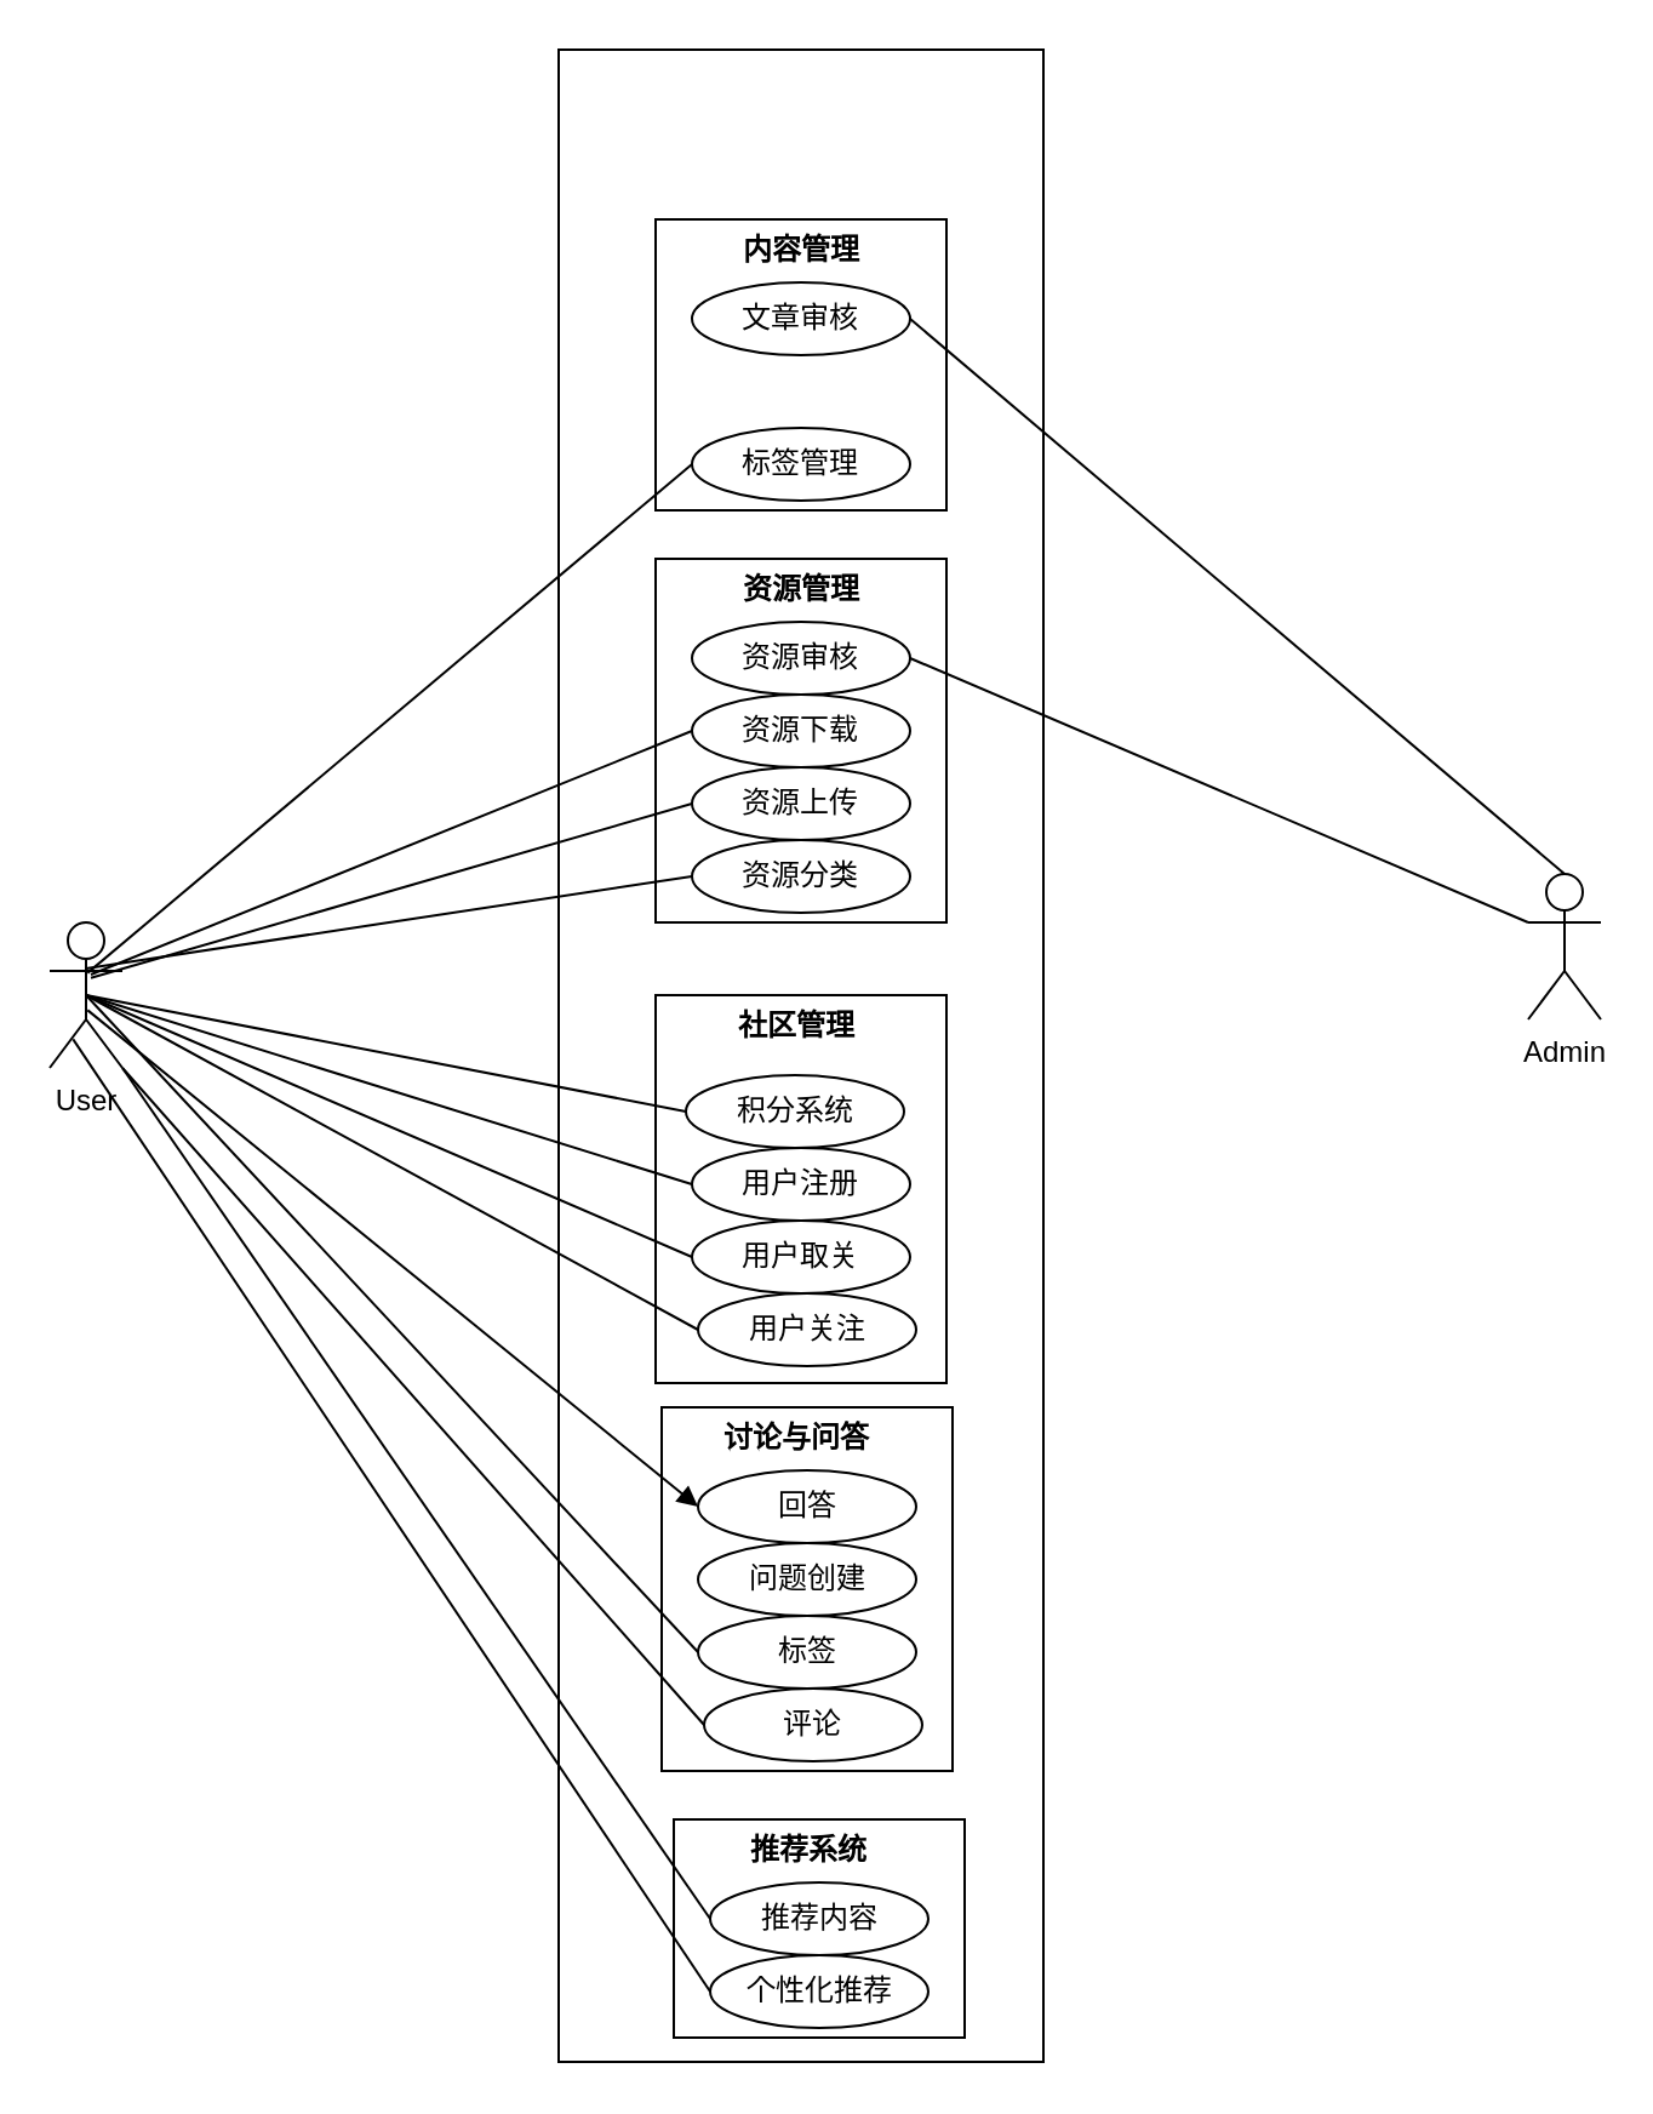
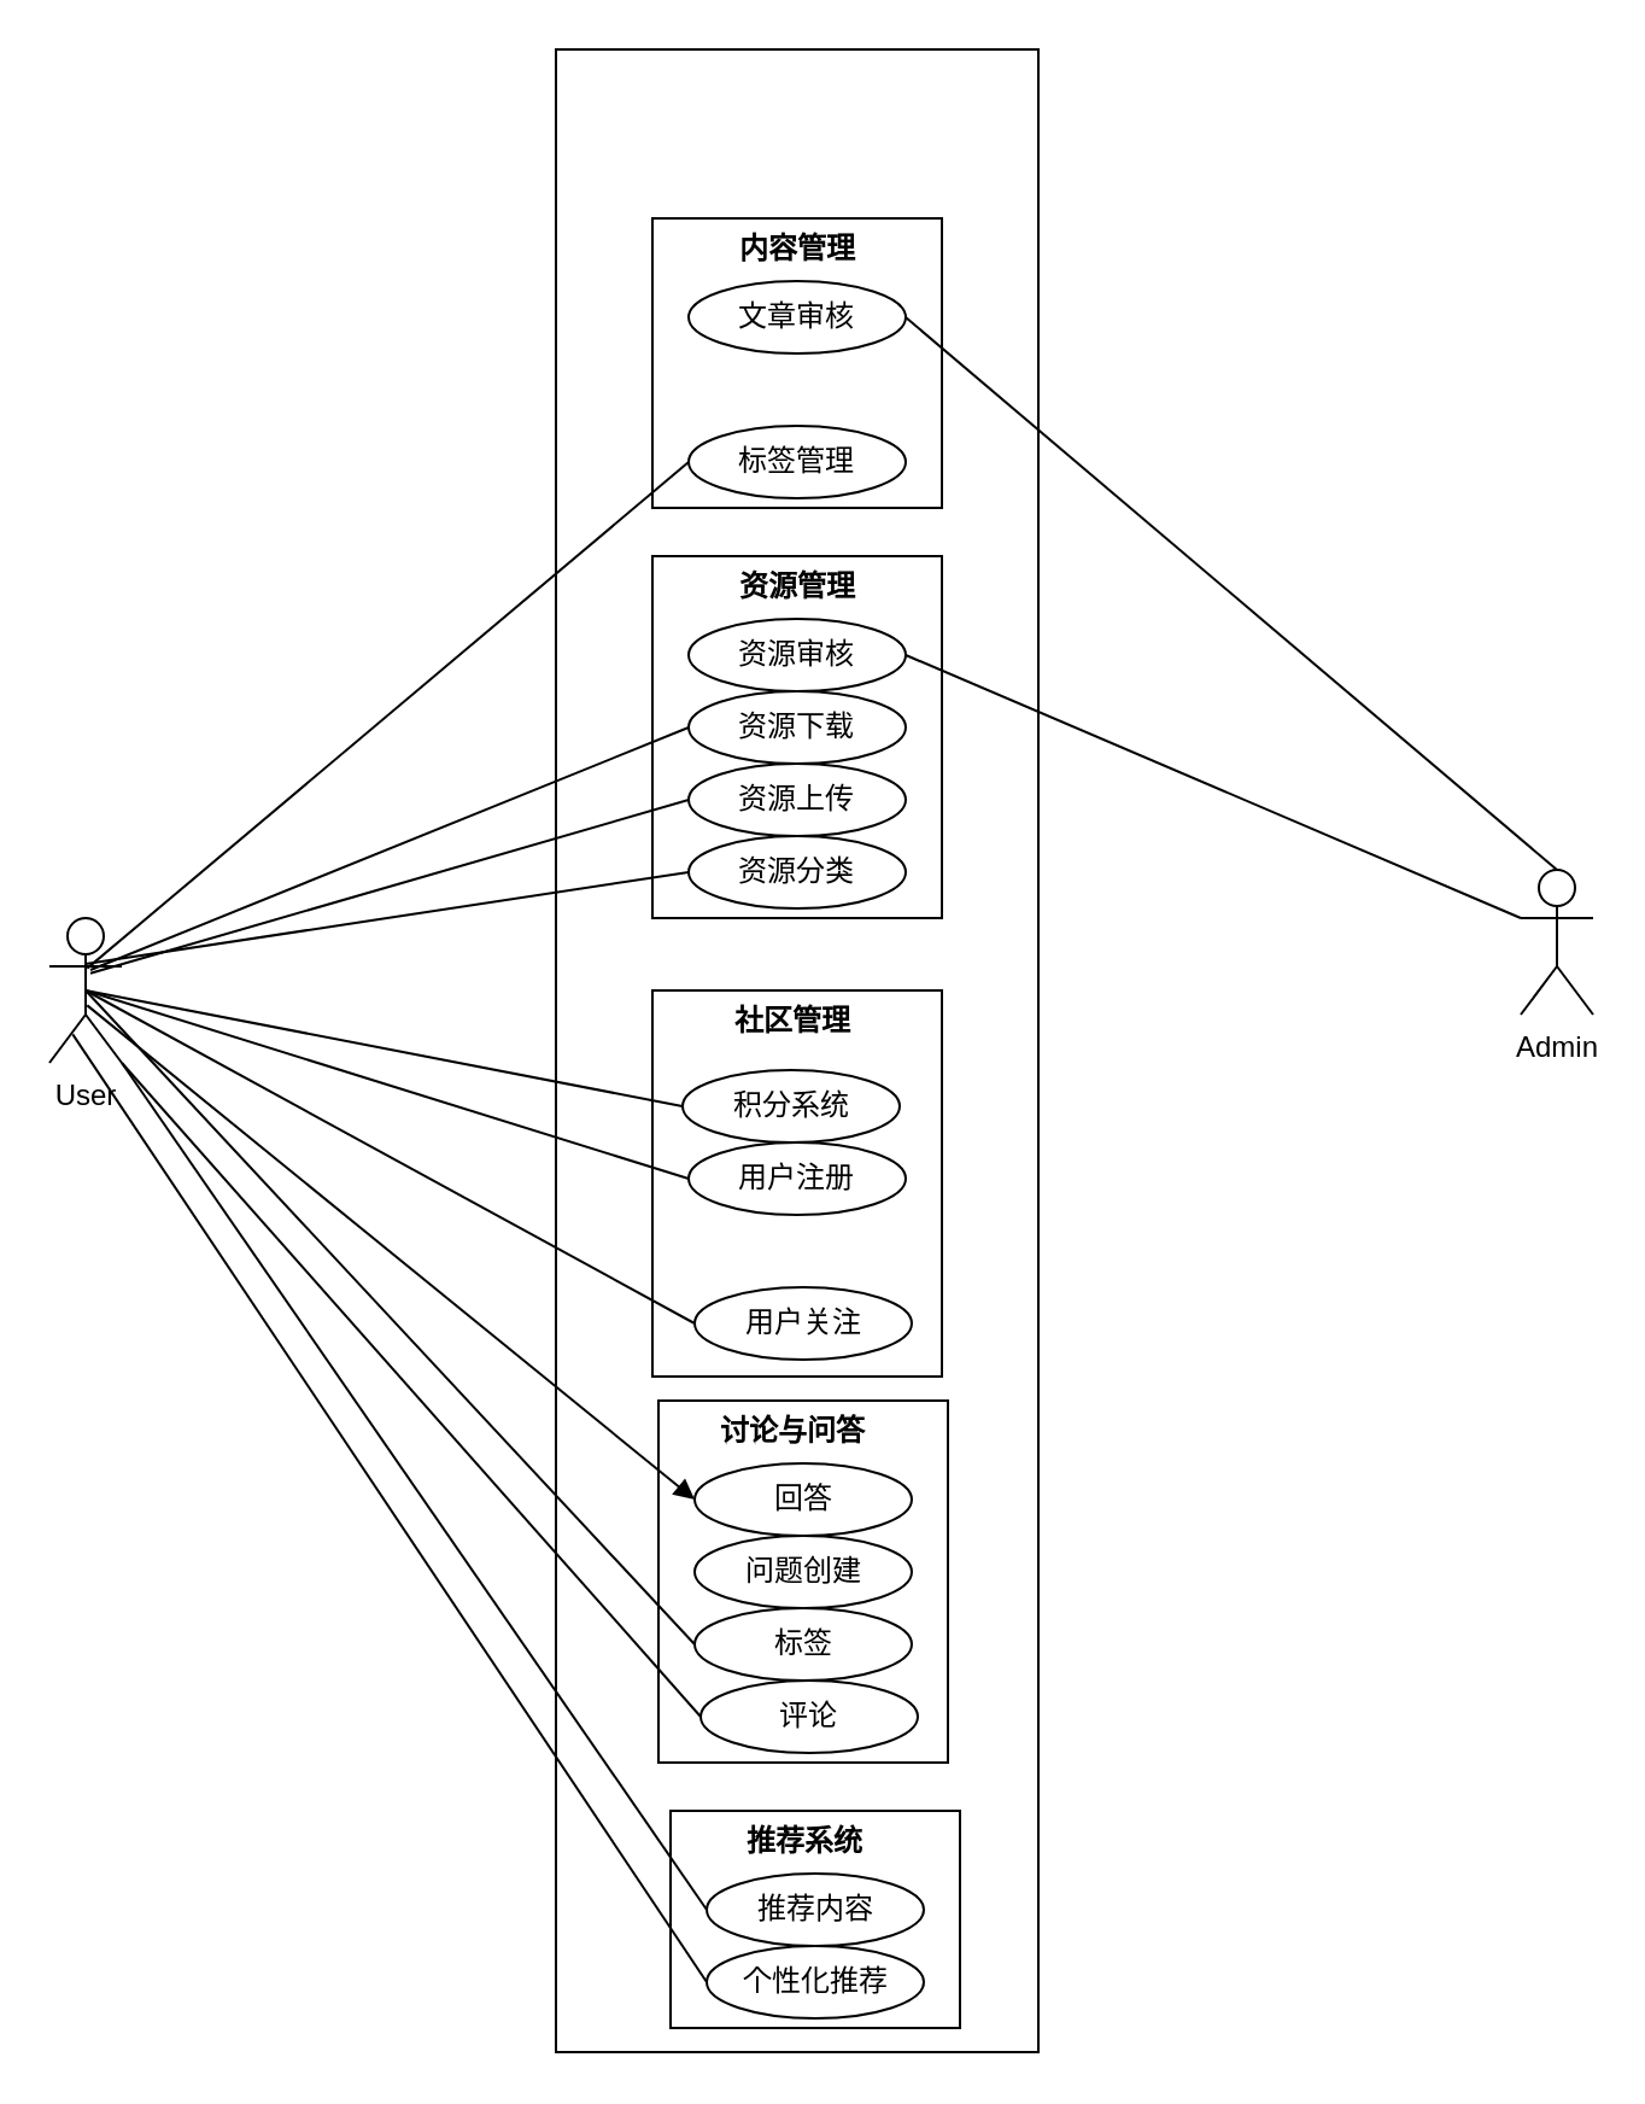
- <mxCell id="38" value="" style="endArrow=none;html=1;rounded=0;entryX=0;entryY=0.5;entryDx=0;entryDy=0;exitX=0.5;exitY=0.5;exitDx=0;exitDy=0;exitPerimeter=0;" edge="1" parent="1" source="2" target="26"><mxGeometry width="50" height="50" relative="1" as="geometry"><mxPoint x="40" y="410" as="sourcePoint" /><mxPoint x="335" y="241" as="targetPoint" /></mxGeometry></mxCell>
- <mxCell id="26" value="用户取关" style="ellipse;whiteSpace=wrap;html=1;" vertex="1" parent="1"><mxGeometry x="285" y="503" width="90" height="30" as="geometry" /></mxCell>
